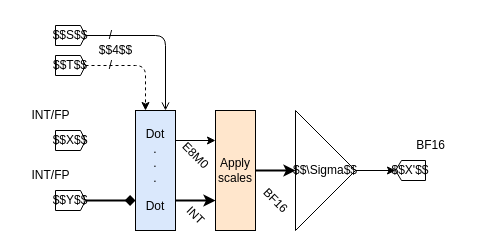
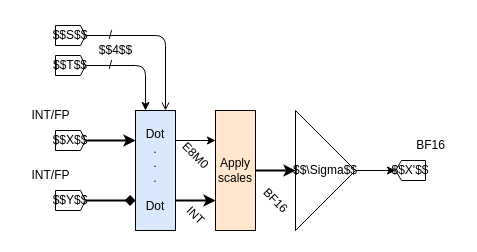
- <mxCell id="19" style="edgeStyle=orthogonalEdgeStyle;rounded=1;html=1;entryX=0.25;entryY=0;entryDx=0;entryDy=0;dashed=1;" edge="1" parent="1" source="20" target="11"><mxGeometry relative="1" as="geometry"><mxPoint x="224.393" y="104.393" as="targetPoint" /></mxGeometry></mxCell>
+ <mxCell id="19" style="edgeStyle=orthogonalEdgeStyle;rounded=1;html=1;entryX=0.25;entryY=0;entryDx=0;entryDy=0;" edge="1" parent="1" source="20" target="11"><mxGeometry relative="1" as="geometry"><mxPoint x="224.393" y="104.393" as="targetPoint" /></mxGeometry></mxCell>
+ <mxCell id="2" style="edgeStyle=orthogonalEdgeStyle;html=1;entryX=0;entryY=0.25;entryDx=0;entryDy=0;strokeWidth=2;" edge="1" parent="1" source="3" target="11"><mxGeometry relative="1" as="geometry" /></mxCell>
